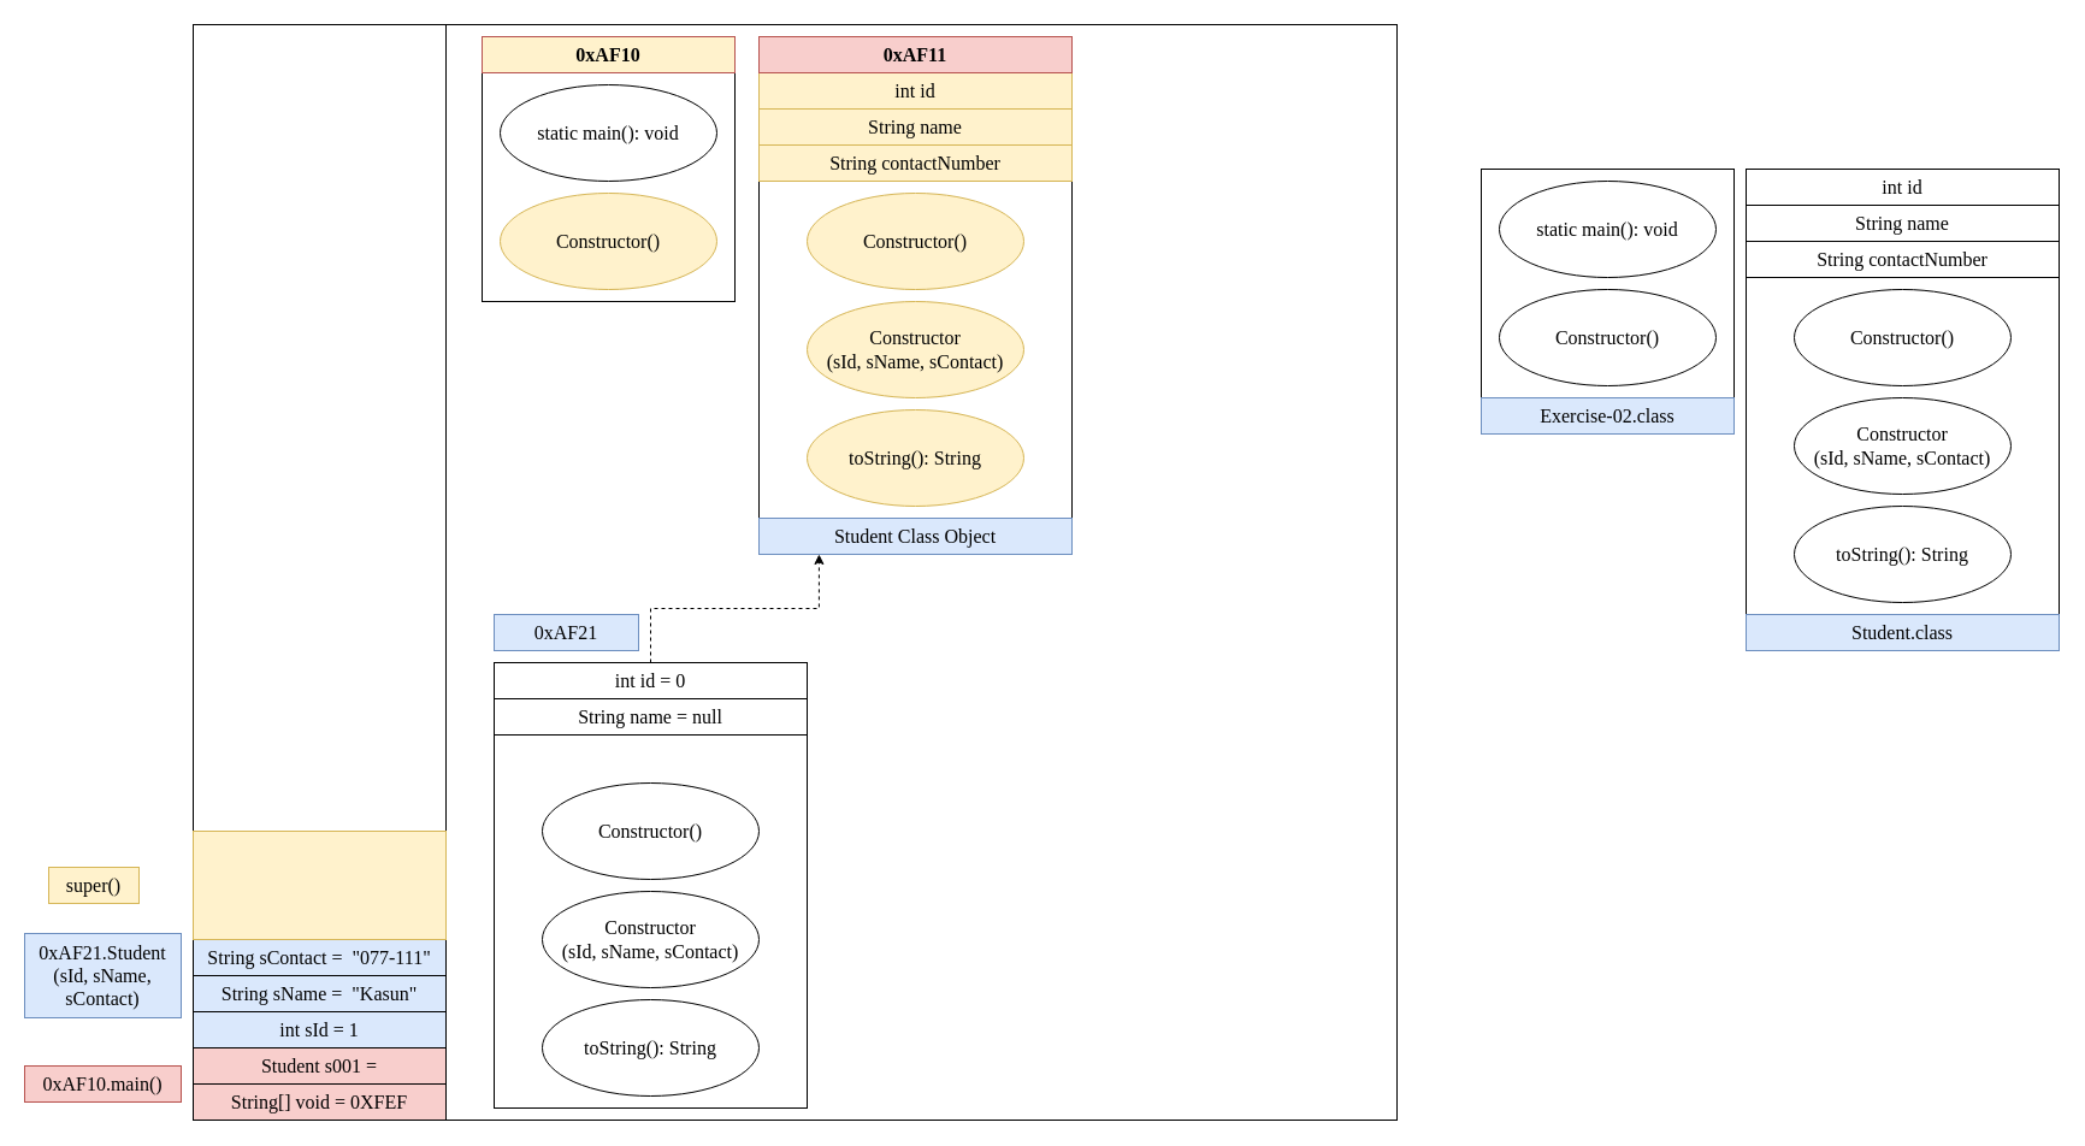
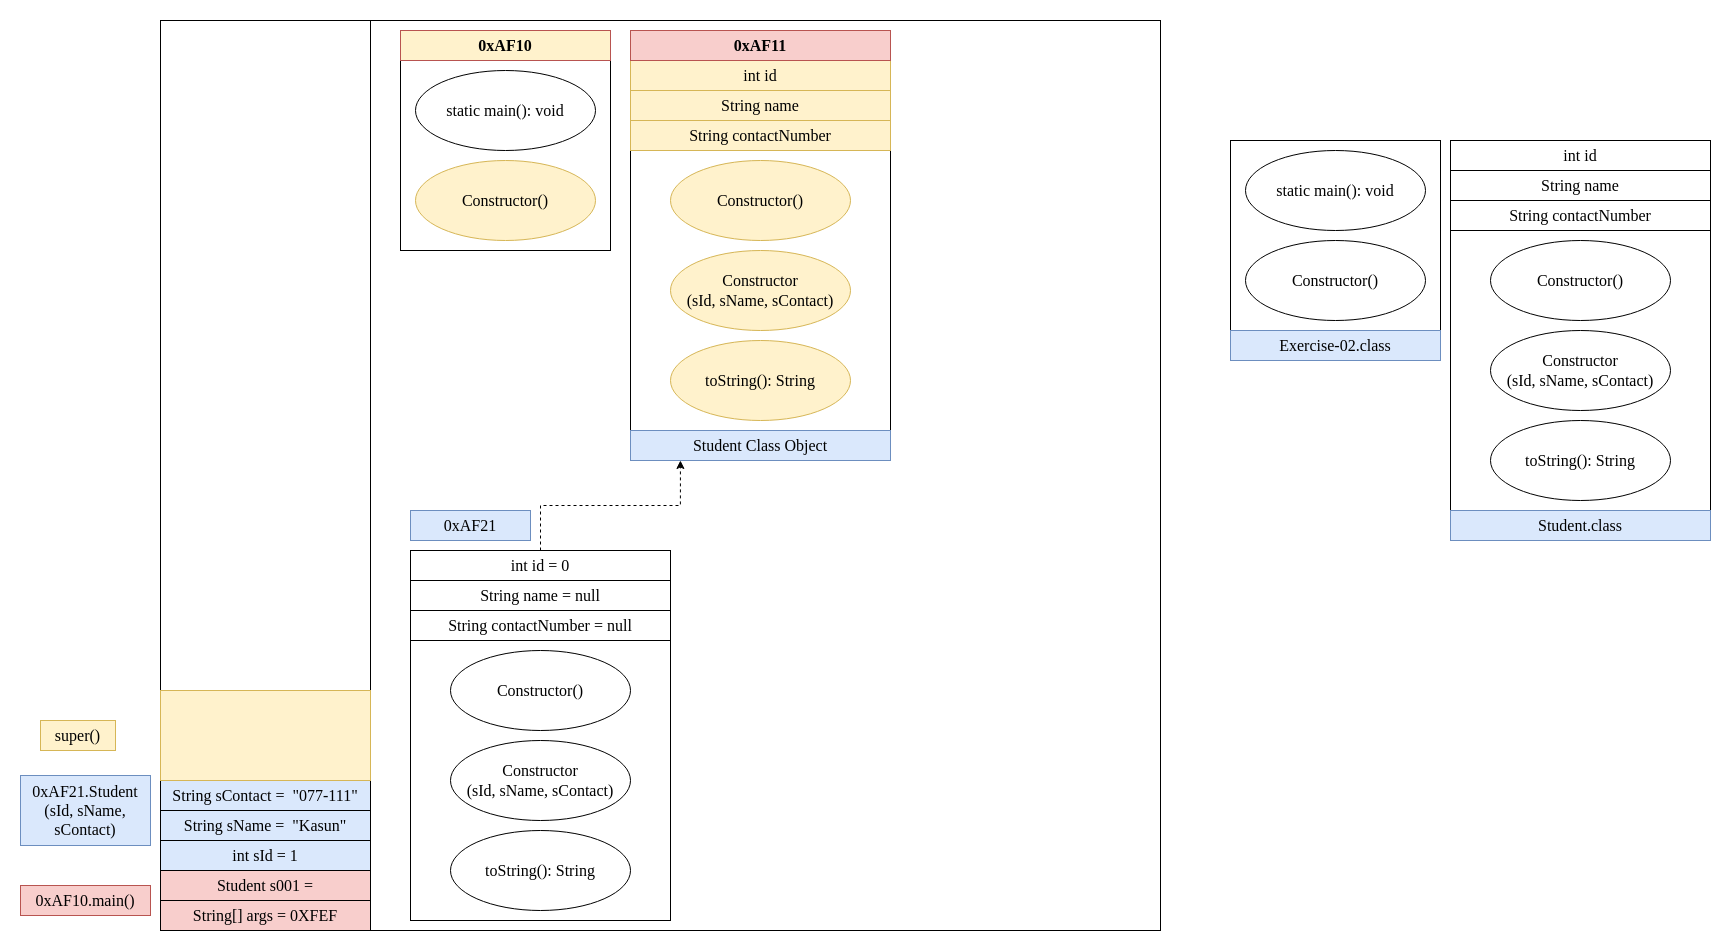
+ <mxCell id="42" value="String contactNumber = null" style="rounded=0;whiteSpace=wrap;html=1;fontFamily=Ubuntu;fontSource=https%3A%2F%2Ffonts.googleapis.com%2Fcss%3Ffamily%3DUbuntu;fontSize=16;" vertex="1" parent="37"><mxGeometry y="60" width="260" height="30" as="geometry" /></mxCell>
- <mxCell id="16" value="String[] void = 0XFEF" style="text;html=1;strokeColor=default;fillColor=none;align=center;verticalAlign=middle;whiteSpace=wrap;rounded=0;fontSize=16;fontFamily=Ubuntu;" vertex="1" parent="1"><mxGeometry x="160" y="900" width="210" height="30" as="geometry" /></mxCell>
+ <mxCell id="16" value="String[] args = 0XFEF" style="text;html=1;strokeColor=default;fillColor=none;align=center;verticalAlign=middle;whiteSpace=wrap;rounded=0;fontSize=16;fontFamily=Ubuntu;" vertex="1" parent="1"><mxGeometry x="160" y="900" width="210" height="30" as="geometry" /></mxCell>
